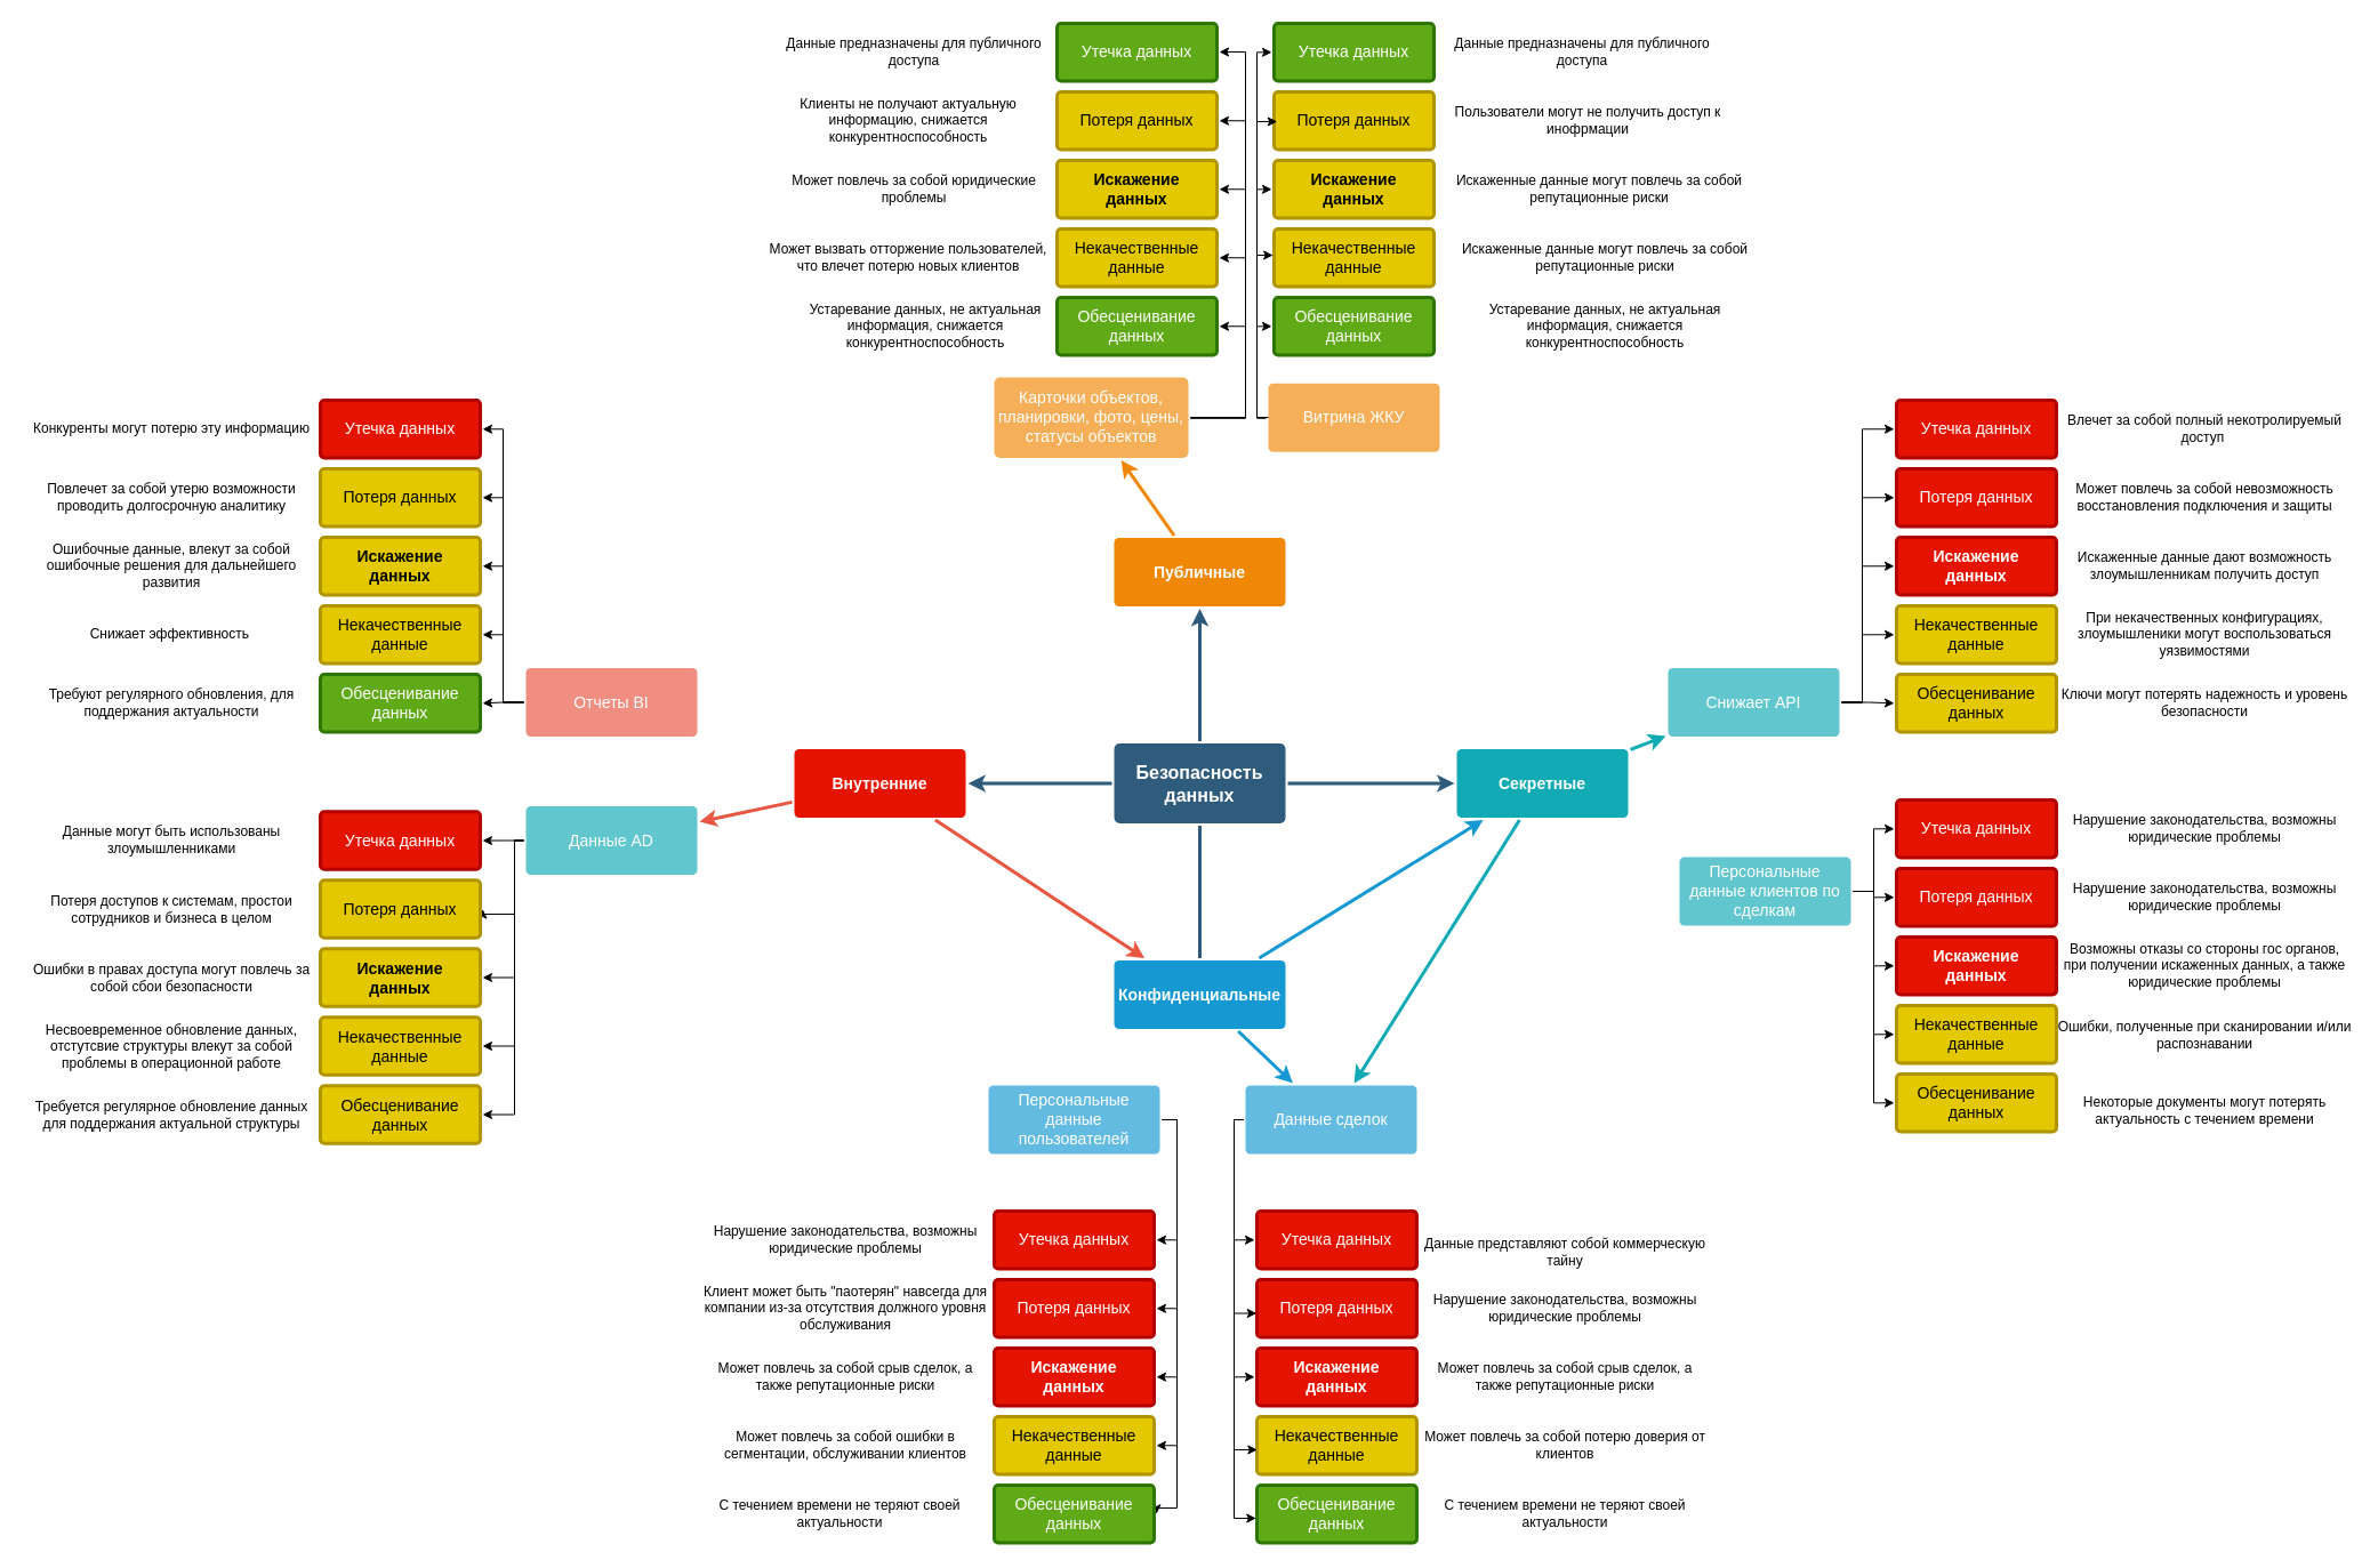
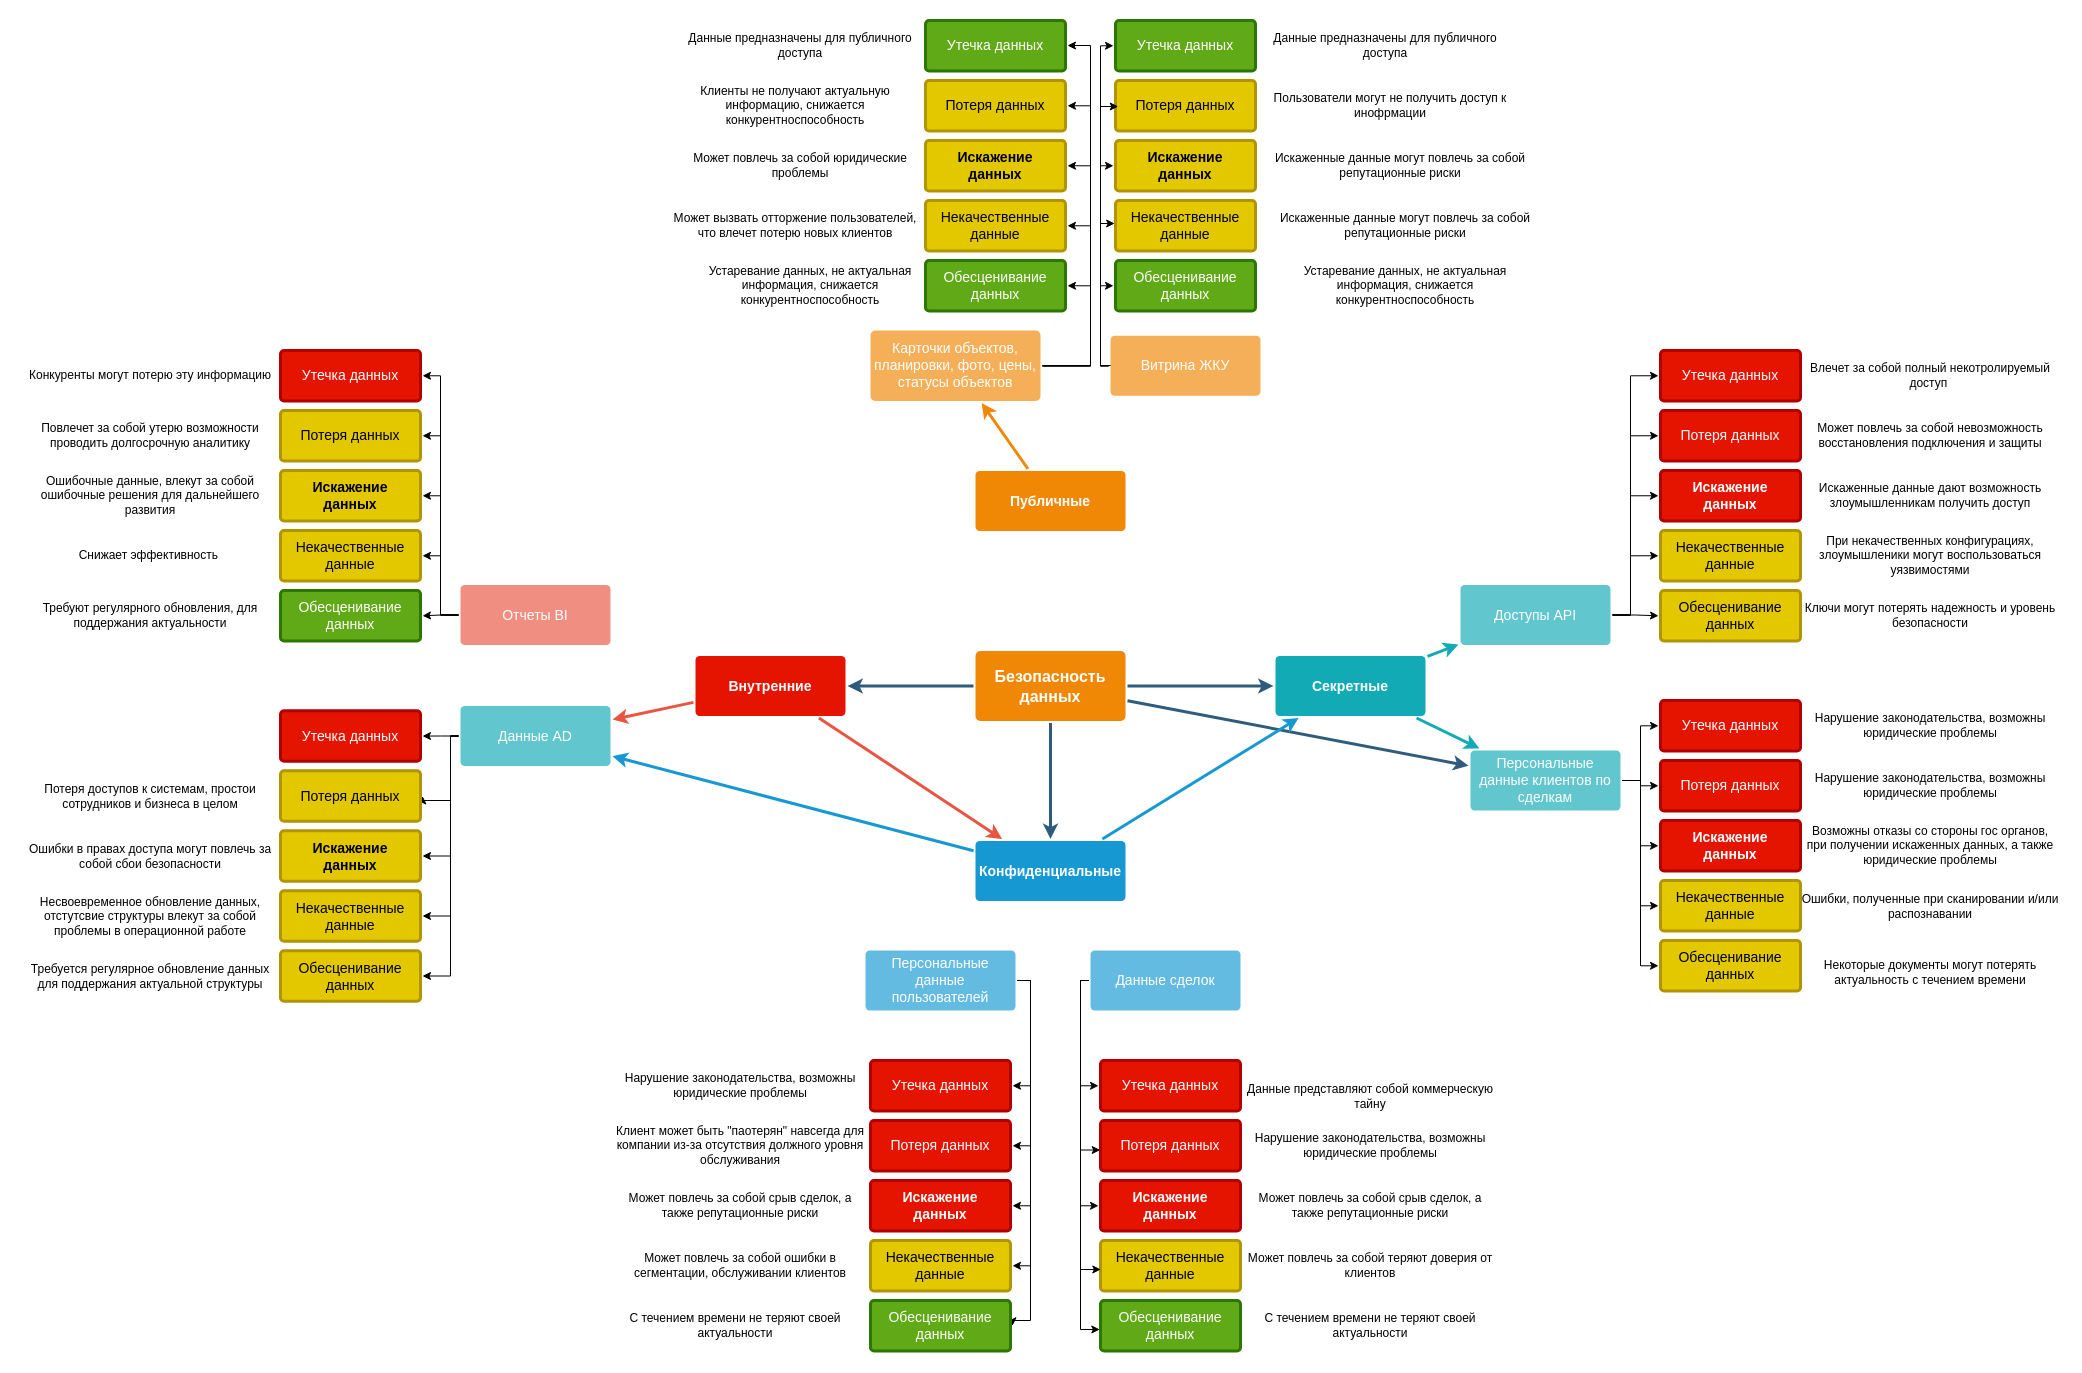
- <mxCell id="2" value="" style="edgeStyle=none;rounded=0;jumpStyle=none;html=1;shadow=0;labelBackgroundColor=none;startArrow=none;startFill=0;endArrow=classic;endFill=1;jettySize=auto;orthogonalLoop=1;strokeColor=#2F5B7C;strokeWidth=3;fontFamily=Helvetica;fontSize=16;fontColor=#23445D;spacing=5;" parent="1" source="6" target="34" edge="1"><mxGeometry relative="1" as="geometry" /></mxCell>
+ <mxCell id="2" value="" style="edgeStyle=none;rounded=0;jumpStyle=none;html=1;shadow=0;labelBackgroundColor=none;startArrow=none;startFill=0;endArrow=classic;endFill=1;jettySize=auto;orthogonalLoop=1;strokeColor=#2F5B7C;strokeWidth=3;fontFamily=Helvetica;fontSize=16;fontColor=#23445D;spacing=5;" parent="1" source="6" target="52" edge="1"><mxGeometry relative="1" as="geometry" /></mxCell>
- <mxCell id="59" value="Снижает API" style="rounded=1;whiteSpace=wrap;html=1;shadow=0;labelBackgroundColor=none;strokeColor=none;strokeWidth=3;fillColor=#61c6ce;fontFamily=Helvetica;fontSize=14;fontColor=#FFFFFF;align=center;spacing=5;fontStyle=0;arcSize=7;perimeterSpacing=2;" parent="1" vertex="1"><mxGeometry x="1460" y="584.5" width="150" height="60" as="geometry" /></mxCell>
+ <mxCell id="59" value="Доступы API" style="rounded=1;whiteSpace=wrap;html=1;shadow=0;labelBackgroundColor=none;strokeColor=none;strokeWidth=3;fillColor=#61c6ce;fontFamily=Helvetica;fontSize=14;fontColor=#FFFFFF;align=center;spacing=5;fontStyle=0;arcSize=7;perimeterSpacing=2;" parent="1" vertex="1"><mxGeometry x="1460" y="584.5" width="150" height="60" as="geometry" /></mxCell>
- <mxCell id="6" value="Безопасность данных" style="rounded=1;whiteSpace=wrap;html=1;shadow=0;labelBackgroundColor=none;strokeColor=none;strokeWidth=3;fillColor=#2F5B7C;fontFamily=Helvetica;fontSize=16;fontColor=#FFFFFF;align=center;fontStyle=1;spacing=5;arcSize=7;perimeterSpacing=2;" parent="1" vertex="1"><mxGeometry x="975" y="650.5" width="150" height="70" as="geometry" /></mxCell>
+ <mxCell id="6" value="Безопасность данных" style="rounded=1;whiteSpace=wrap;html=1;shadow=0;labelBackgroundColor=none;strokeColor=none;strokeWidth=3;fillColor=#f08705;fontFamily=Helvetica;fontSize=16;fontColor=#FFFFFF;align=center;fontStyle=1;spacing=5;arcSize=7;perimeterSpacing=2;" parent="1" vertex="1"><mxGeometry x="975" y="650.5" width="150" height="70" as="geometry" /></mxCell>
- <mxCell id="141" value="Данные могут быть использованы злоумышленниками" style="text;html=1;align=center;verticalAlign=middle;whiteSpace=wrap;rounded=0;" vertex="1" parent="1"><mxGeometry x="20" y="720" width="260" height="30" as="geometry" /></mxCell>
- <mxCell id="53" value="" style="edgeStyle=none;rounded=1;jumpStyle=none;html=1;shadow=0;labelBackgroundColor=none;startArrow=none;startFill=0;jettySize=auto;orthogonalLoop=1;strokeColor=#12AAB5;strokeWidth=3;fontFamily=Helvetica;fontSize=14;fontColor=#FFFFFF;spacing=5;fontStyle=1;fillColor=#b0e3e6;" parent="1" source="46" target="27" edge="1"><mxGeometry relative="1" as="geometry" /></mxCell>
+ <mxCell id="53" value="" style="edgeStyle=none;rounded=1;jumpStyle=none;html=1;shadow=0;labelBackgroundColor=none;startArrow=none;startFill=0;jettySize=auto;orthogonalLoop=1;strokeColor=#12AAB5;strokeWidth=3;fontFamily=Helvetica;fontSize=14;fontColor=#FFFFFF;spacing=5;fontStyle=1;fillColor=#b0e3e6;" parent="1" source="46" target="52" edge="1"><mxGeometry relative="1" as="geometry" /></mxCell>
- <mxCell id="4" value="" style="edgeStyle=none;rounded=0;jumpStyle=none;html=1;shadow=0;labelBackgroundColor=none;startArrow=none;startFill=0;endArrow=none;endFill=1;jettySize=auto;orthogonalLoop=1;strokeColor=#2F5B7C;strokeWidth=3;fontFamily=Helvetica;fontSize=16;fontColor=#23445D;spacing=5;" parent="1" source="6" target="24" edge="1"><mxGeometry relative="1" as="geometry" /></mxCell>
+ <mxCell id="4" value="" style="edgeStyle=none;rounded=0;jumpStyle=none;html=1;shadow=0;labelBackgroundColor=none;startArrow=none;startFill=0;endArrow=classic;endFill=1;jettySize=auto;orthogonalLoop=1;strokeColor=#2F5B7C;strokeWidth=3;fontFamily=Helvetica;fontSize=16;fontColor=#23445D;spacing=5;" parent="1" source="6" target="24" edge="1"><mxGeometry relative="1" as="geometry" /></mxCell>
- <mxCell id="23" value="" style="edgeStyle=none;rounded=0;jumpStyle=none;html=1;shadow=0;labelBackgroundColor=none;startArrow=none;startFill=0;endArrow=classic;endFill=1;jettySize=auto;orthogonalLoop=1;strokeColor=#1699D3;strokeWidth=3;fontFamily=Helvetica;fontSize=14;fontColor=#FFFFFF;spacing=5;" parent="1" source="24" target="27" edge="1"><mxGeometry relative="1" as="geometry" /></mxCell>
+ <mxCell id="23" value="" style="edgeStyle=none;rounded=0;jumpStyle=none;html=1;shadow=0;labelBackgroundColor=none;startArrow=none;startFill=0;endArrow=classic;endFill=1;jettySize=auto;orthogonalLoop=1;strokeColor=#1699D3;strokeWidth=3;fontFamily=Helvetica;fontSize=14;fontColor=#FFFFFF;spacing=5;" parent="1" source="24" target="15" edge="1"><mxGeometry relative="1" as="geometry" /></mxCell>
- <mxCell id="120" value="Может повлечь за собой потерю доверия от клиентов" style="text;html=1;align=center;verticalAlign=middle;whiteSpace=wrap;rounded=0;" vertex="1" parent="1"><mxGeometry x="1240" y="1250.25" width="260" height="30" as="geometry" /></mxCell>
+ <mxCell id="120" value="Может повлечь за собой теряют доверия от клиентов" style="text;html=1;align=center;verticalAlign=middle;whiteSpace=wrap;rounded=0;" vertex="1" parent="1"><mxGeometry x="1240" y="1250.25" width="260" height="30" as="geometry" /></mxCell>
